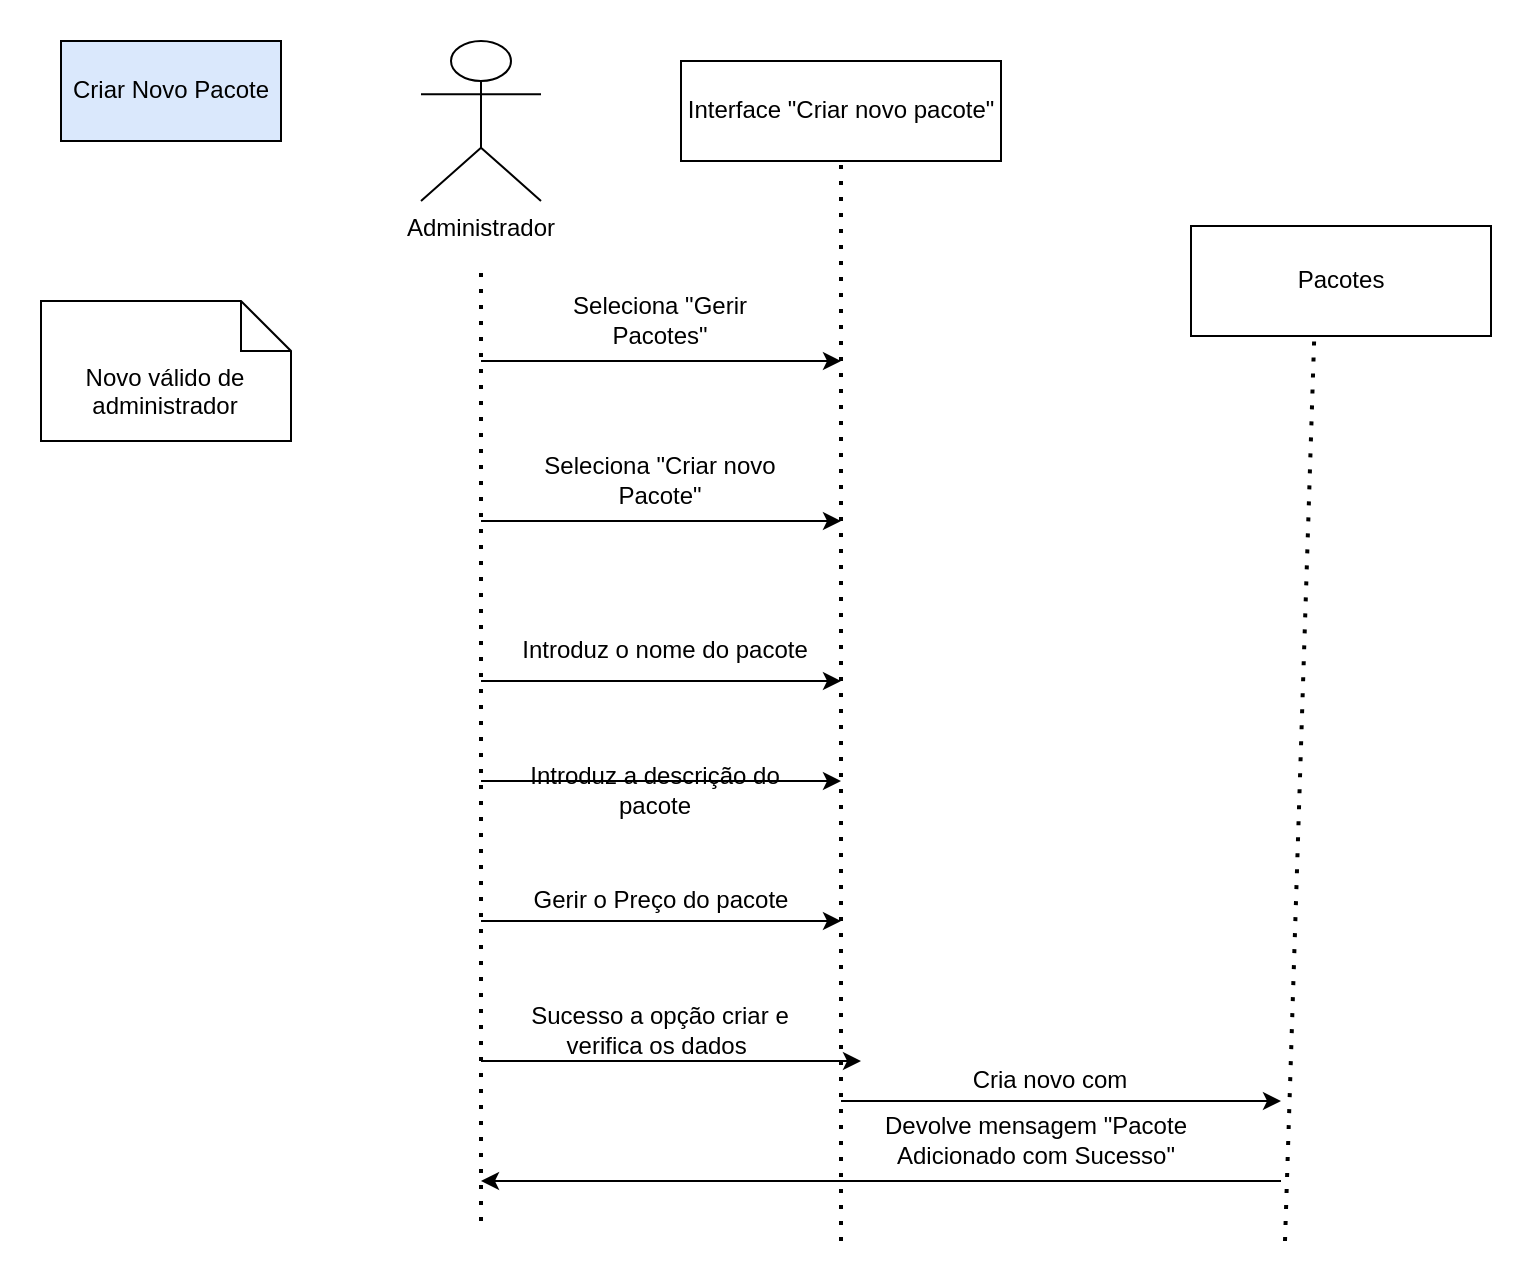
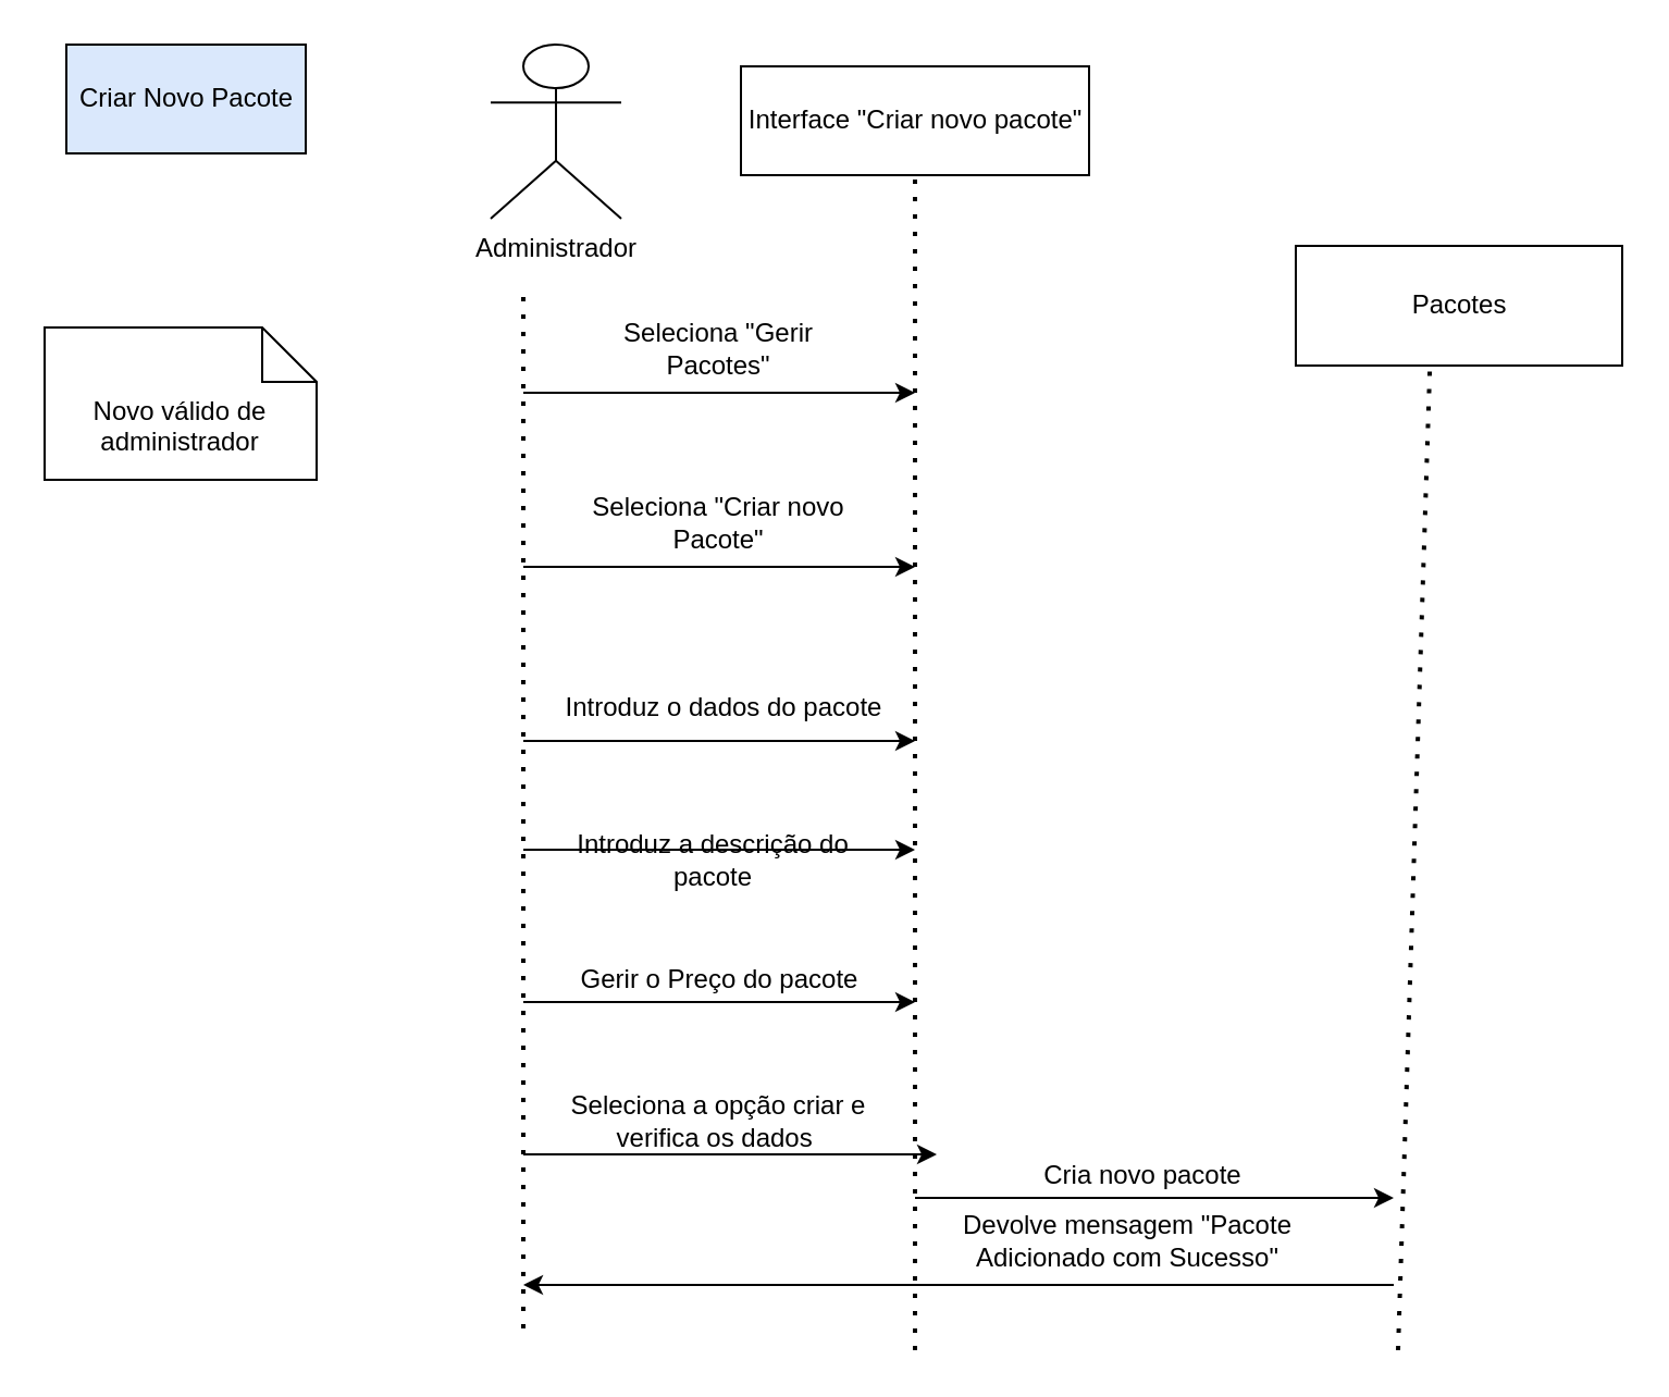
- <mxCell id="4" value="Administrador" style="shape=umlActor;verticalLabelPosition=bottom;verticalAlign=top;html=1;" vertex="1" parent="1"><mxGeometry x="210" width="60" height="80" as="geometry" y="20" /></mxCell>
+ <mxCell id="4" value="Administrador" style="shape=umlActor;verticalLabelPosition=bottom;verticalAlign=top;html=1;" vertex="1" parent="1"><mxGeometry x="225" y="20" width="60" height="80" as="geometry" /></mxCell>
- <mxCell id="13" value="Introduz o nome do pacote" style="text;html=1;strokeColor=none;fillColor=none;align=center;verticalAlign=middle;whiteSpace=wrap;rounded=0;" vertex="1" parent="1"><mxGeometry x="255" y="300" width="155" height="50" as="geometry" /></mxCell>
+ <mxCell id="13" value="Introduz o dados do pacote" style="text;html=1;strokeColor=none;fillColor=none;align=center;verticalAlign=middle;whiteSpace=wrap;rounded=0;" vertex="1" parent="1"><mxGeometry x="255" y="300" width="155" height="50" as="geometry" /></mxCell>
- <mxCell id="20" value="Sucesso a opção criar e verifica os dados&amp;nbsp;" style="text;html=1;strokeColor=none;fillColor=none;align=center;verticalAlign=middle;whiteSpace=wrap;rounded=0;" vertex="1" parent="1"><mxGeometry x="250" y="490" width="160" height="50" as="geometry" /></mxCell>
+ <mxCell id="20" value="Seleciona a opção criar e verifica os dados&amp;nbsp;" style="text;html=1;strokeColor=none;fillColor=none;align=center;verticalAlign=middle;whiteSpace=wrap;rounded=0;" vertex="1" parent="1"><mxGeometry x="250" y="490" width="160" height="50" as="geometry" /></mxCell>
- <mxCell id="23" value="Cria novo com" style="text;html=1;strokeColor=none;fillColor=none;align=center;verticalAlign=middle;whiteSpace=wrap;rounded=0;" vertex="1" parent="1"><mxGeometry x="470" y="520" width="110" height="40" as="geometry" /></mxCell>
+ <mxCell id="23" value="Cria novo pacote" style="text;html=1;strokeColor=none;fillColor=none;align=center;verticalAlign=middle;whiteSpace=wrap;rounded=0;" vertex="1" parent="1"><mxGeometry x="470" y="520" width="110" height="40" as="geometry" /></mxCell>
